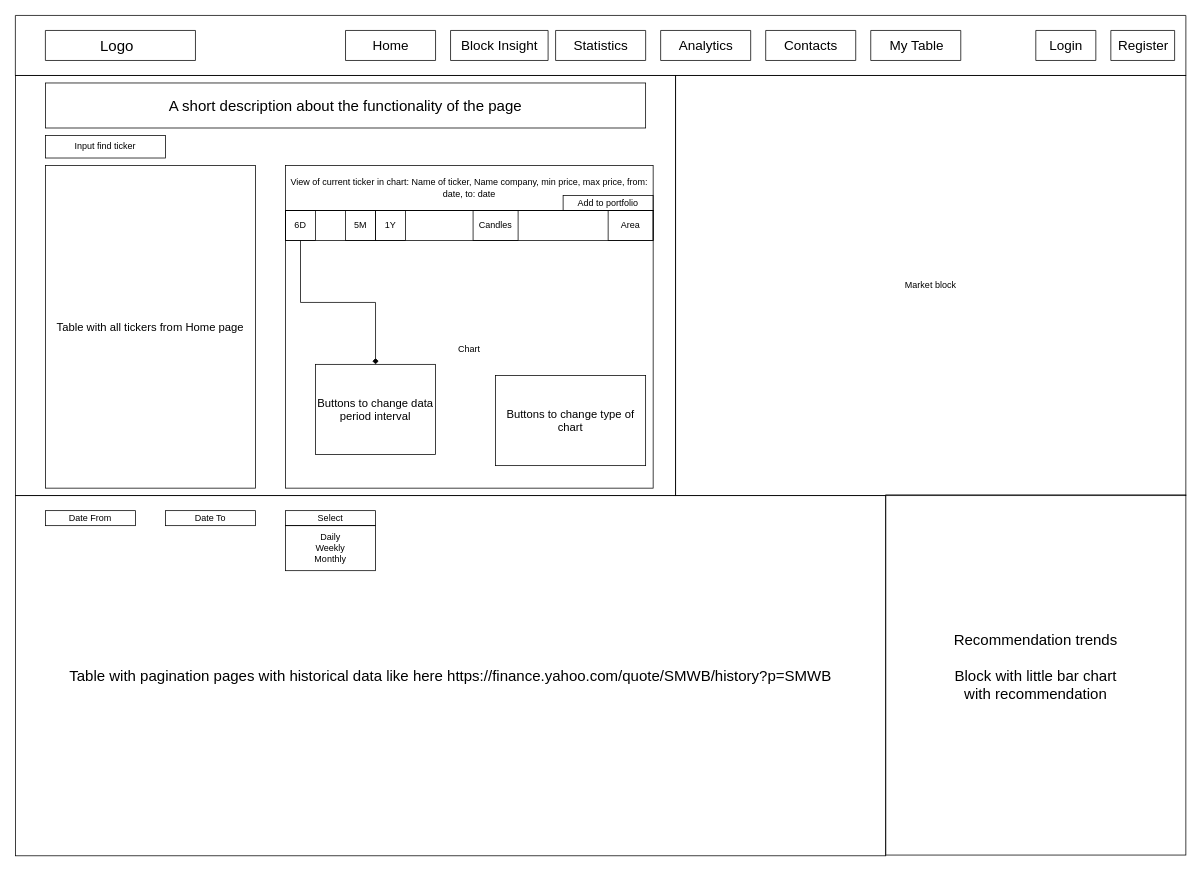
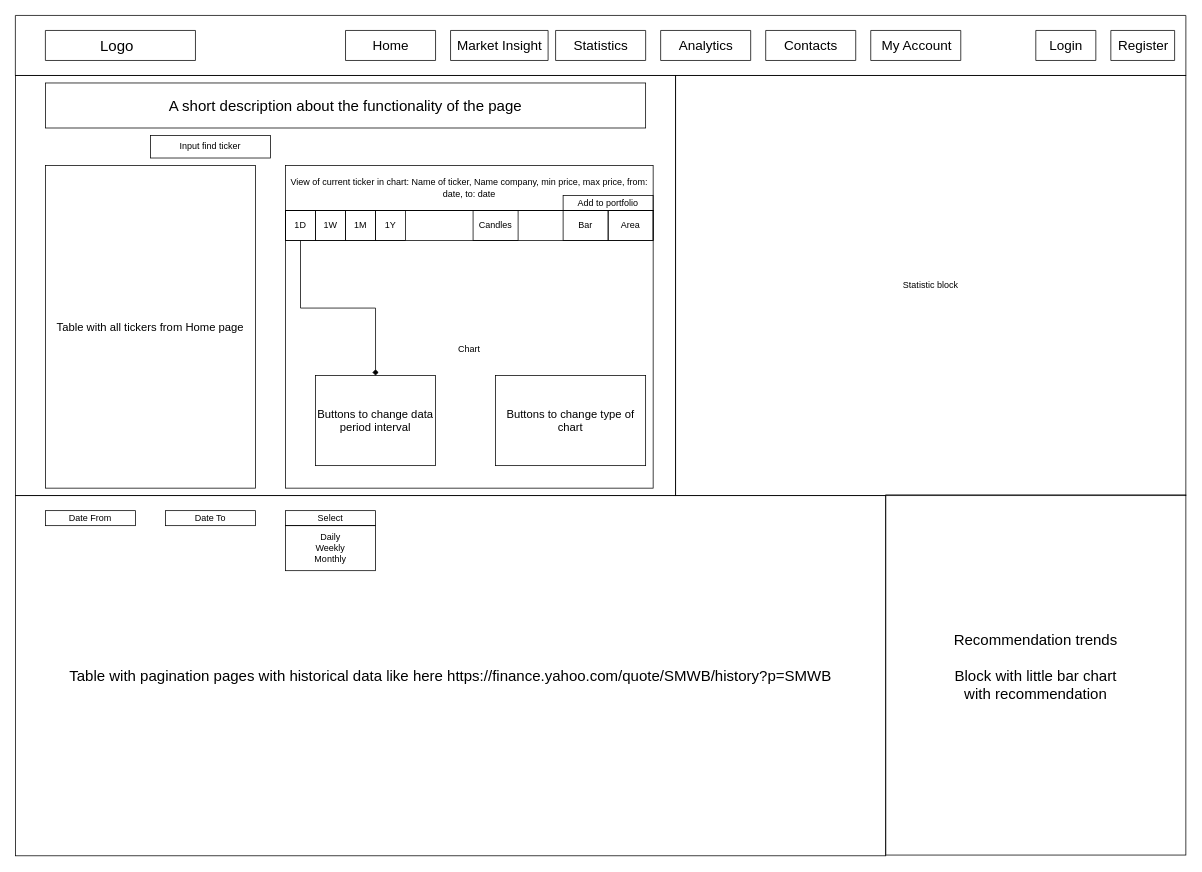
- <mxCell id="12" value="&lt;font style=&quot;font-size: 18px;&quot;&gt;Block Insight&lt;/font&gt;" style="text;html=1;align=center;verticalAlign=middle;resizable=0;points=[];autosize=1;strokeColor=none;fillColor=none;" parent="11" vertex="1"><mxGeometry x="-5" width="140" height="40" as="geometry" /></mxCell>
+ <mxCell id="12" value="&lt;font style=&quot;font-size: 18px;&quot;&gt;Market Insight&lt;/font&gt;" style="text;html=1;align=center;verticalAlign=middle;resizable=0;points=[];autosize=1;strokeColor=none;fillColor=none;" parent="11" vertex="1"><mxGeometry x="-5" width="140" height="40" as="geometry" /></mxCell>
- <mxCell id="20" value="&lt;font style=&quot;font-size: 18px;&quot;&gt;My Table&lt;/font&gt;" style="text;html=1;align=center;verticalAlign=middle;resizable=0;points=[];autosize=1;strokeColor=none;fillColor=none;labelBackgroundColor=none;" parent="19" vertex="1"><mxGeometry x="1" width="120" height="40" as="geometry" /></mxCell>
+ <mxCell id="20" value="&lt;font style=&quot;font-size: 18px;&quot;&gt;My Account&lt;/font&gt;" style="text;html=1;align=center;verticalAlign=middle;resizable=0;points=[];autosize=1;strokeColor=none;fillColor=none;labelBackgroundColor=none;" parent="19" vertex="1"><mxGeometry x="1" width="120" height="40" as="geometry" /></mxCell>
- <mxCell id="32" value="Input find ticker" style="rounded=0;whiteSpace=wrap;html=1;fillColor=none;" parent="1" vertex="1"><mxGeometry x="60" y="180" width="160" height="30" as="geometry" /></mxCell>
+ <mxCell id="32" value="Input find ticker" style="rounded=0;whiteSpace=wrap;html=1;fillColor=none;" parent="1" vertex="1"><mxGeometry x="200" y="180" width="160" height="30" as="geometry" /></mxCell>
- <mxCell id="37" value="6D" style="rounded=0;whiteSpace=wrap;html=1;fillColor=none;" vertex="1" parent="1"><mxGeometry x="380" y="280" width="40" height="40" as="geometry" /></mxCell>
+ <mxCell id="37" value="1D" style="rounded=0;whiteSpace=wrap;html=1;fillColor=none;" vertex="1" parent="1"><mxGeometry x="380" y="280" width="40" height="40" as="geometry" /></mxCell>
+ <mxCell id="38" value="1W" style="rounded=0;whiteSpace=wrap;html=1;fillColor=none;" vertex="1" parent="1"><mxGeometry x="420" y="280" width="40" height="40" as="geometry" /></mxCell>
- <mxCell id="39" value="5M" style="rounded=0;whiteSpace=wrap;html=1;fillColor=none;" vertex="1" parent="1"><mxGeometry x="460" y="280" width="40" height="40" as="geometry" /></mxCell>
+ <mxCell id="39" value="1M" style="rounded=0;whiteSpace=wrap;html=1;fillColor=none;" vertex="1" parent="1"><mxGeometry x="460" y="280" width="40" height="40" as="geometry" /></mxCell>
+ <mxCell id="42" value="Bar" style="rounded=0;whiteSpace=wrap;html=1;fillColor=none;" vertex="1" parent="1"><mxGeometry x="750" y="280" width="60" height="40" as="geometry" /></mxCell>
- <mxCell id="28" value="Market block" style="rounded=0;whiteSpace=wrap;html=1;fillColor=none;" parent="1" vertex="1"><mxGeometry x="900" y="100" width="680" height="560" as="geometry" /></mxCell>
+ <mxCell id="28" value="Statistic block" style="rounded=0;whiteSpace=wrap;html=1;fillColor=none;" parent="1" vertex="1"><mxGeometry x="900" y="100" width="680" height="560" as="geometry" /></mxCell>
- <mxCell id="44" value="&lt;font style=&quot;font-size: 15px;&quot;&gt;Buttons to change data period interval&lt;/font&gt;" style="rounded=0;whiteSpace=wrap;html=1;fillColor=none;" vertex="1" parent="1"><mxGeometry x="420" y="485" width="160" height="120" as="geometry" /></mxCell>
+ <mxCell id="44" value="&lt;font style=&quot;font-size: 15px;&quot;&gt;Buttons to change data period interval&lt;/font&gt;" style="rounded=0;whiteSpace=wrap;html=1;fillColor=none;" vertex="1" parent="1"><mxGeometry x="420" y="500" width="160" height="120" as="geometry" /></mxCell>
